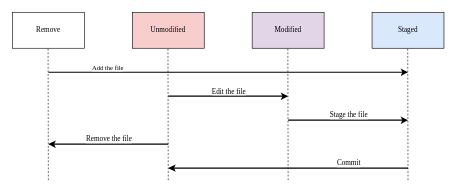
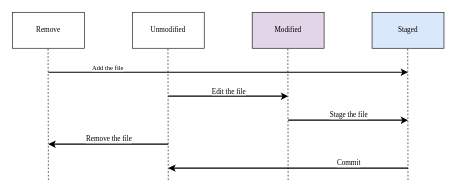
- <mxCell id="3" value="Unmodified" style="rounded=0;whiteSpace=wrap;html=1;fontFamily=Lucida Console;fillColor=#f8cecc;" vertex="1" parent="1"><mxGeometry x="220" y="20" width="120" height="60" as="geometry" /></mxCell>
+ <mxCell id="3" value="Unmodified" style="rounded=0;whiteSpace=wrap;html=1;fontFamily=Lucida Console;" vertex="1" parent="1"><mxGeometry x="220" y="20" width="120" height="60" as="geometry" /></mxCell>
